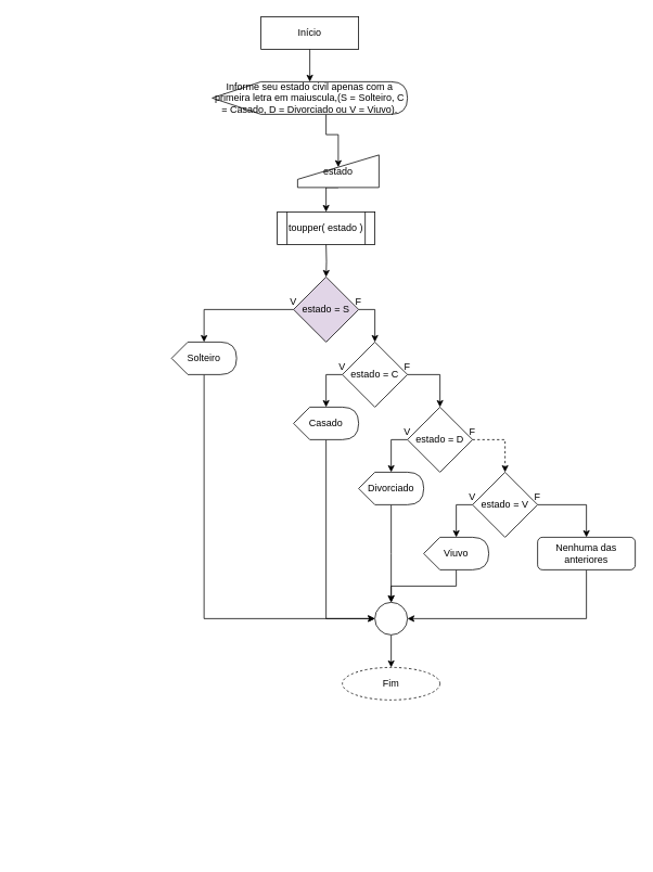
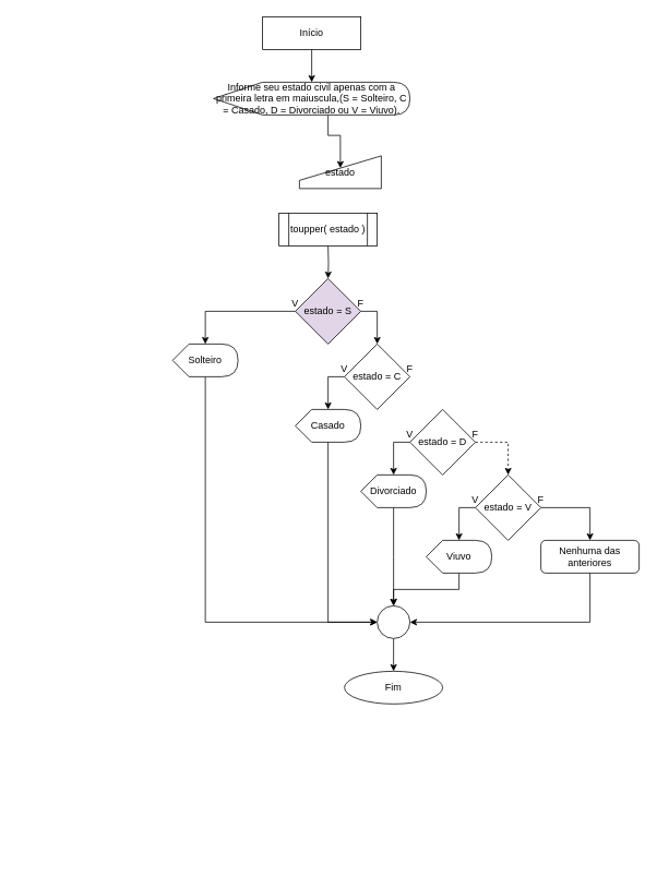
- <mxCell id="6" style="edgeStyle=orthogonalEdgeStyle;rounded=0;orthogonalLoop=1;jettySize=auto;html=1;exitX=0.5;exitY=1;exitDx=0;exitDy=0;entryX=0.5;entryY=0;entryDx=0;entryDy=0;" parent="1" source="7" target="34" edge="1"><mxGeometry relative="1" as="geometry" /></mxCell>
- <mxCell id="18" style="edgeStyle=orthogonalEdgeStyle;rounded=0;orthogonalLoop=1;jettySize=auto;html=1;exitX=1;exitY=0.5;exitDx=0;exitDy=0;entryX=0.5;entryY=0;entryDx=0;entryDy=0;" parent="1" source="20" target="23" edge="1"><mxGeometry relative="1" as="geometry" /></mxCell>
- <mxCell id="32" value="Fim" style="ellipse;whiteSpace=wrap;html=1;dashed=1;" parent="1" vertex="1"><mxGeometry x="420" y="820" width="120" height="40" as="geometry" /></mxCell>
+ <mxCell id="32" value="Fim" style="ellipse;whiteSpace=wrap;html=1;" parent="1" vertex="1"><mxGeometry x="420" y="820" width="120" height="40" as="geometry" /></mxCell>
